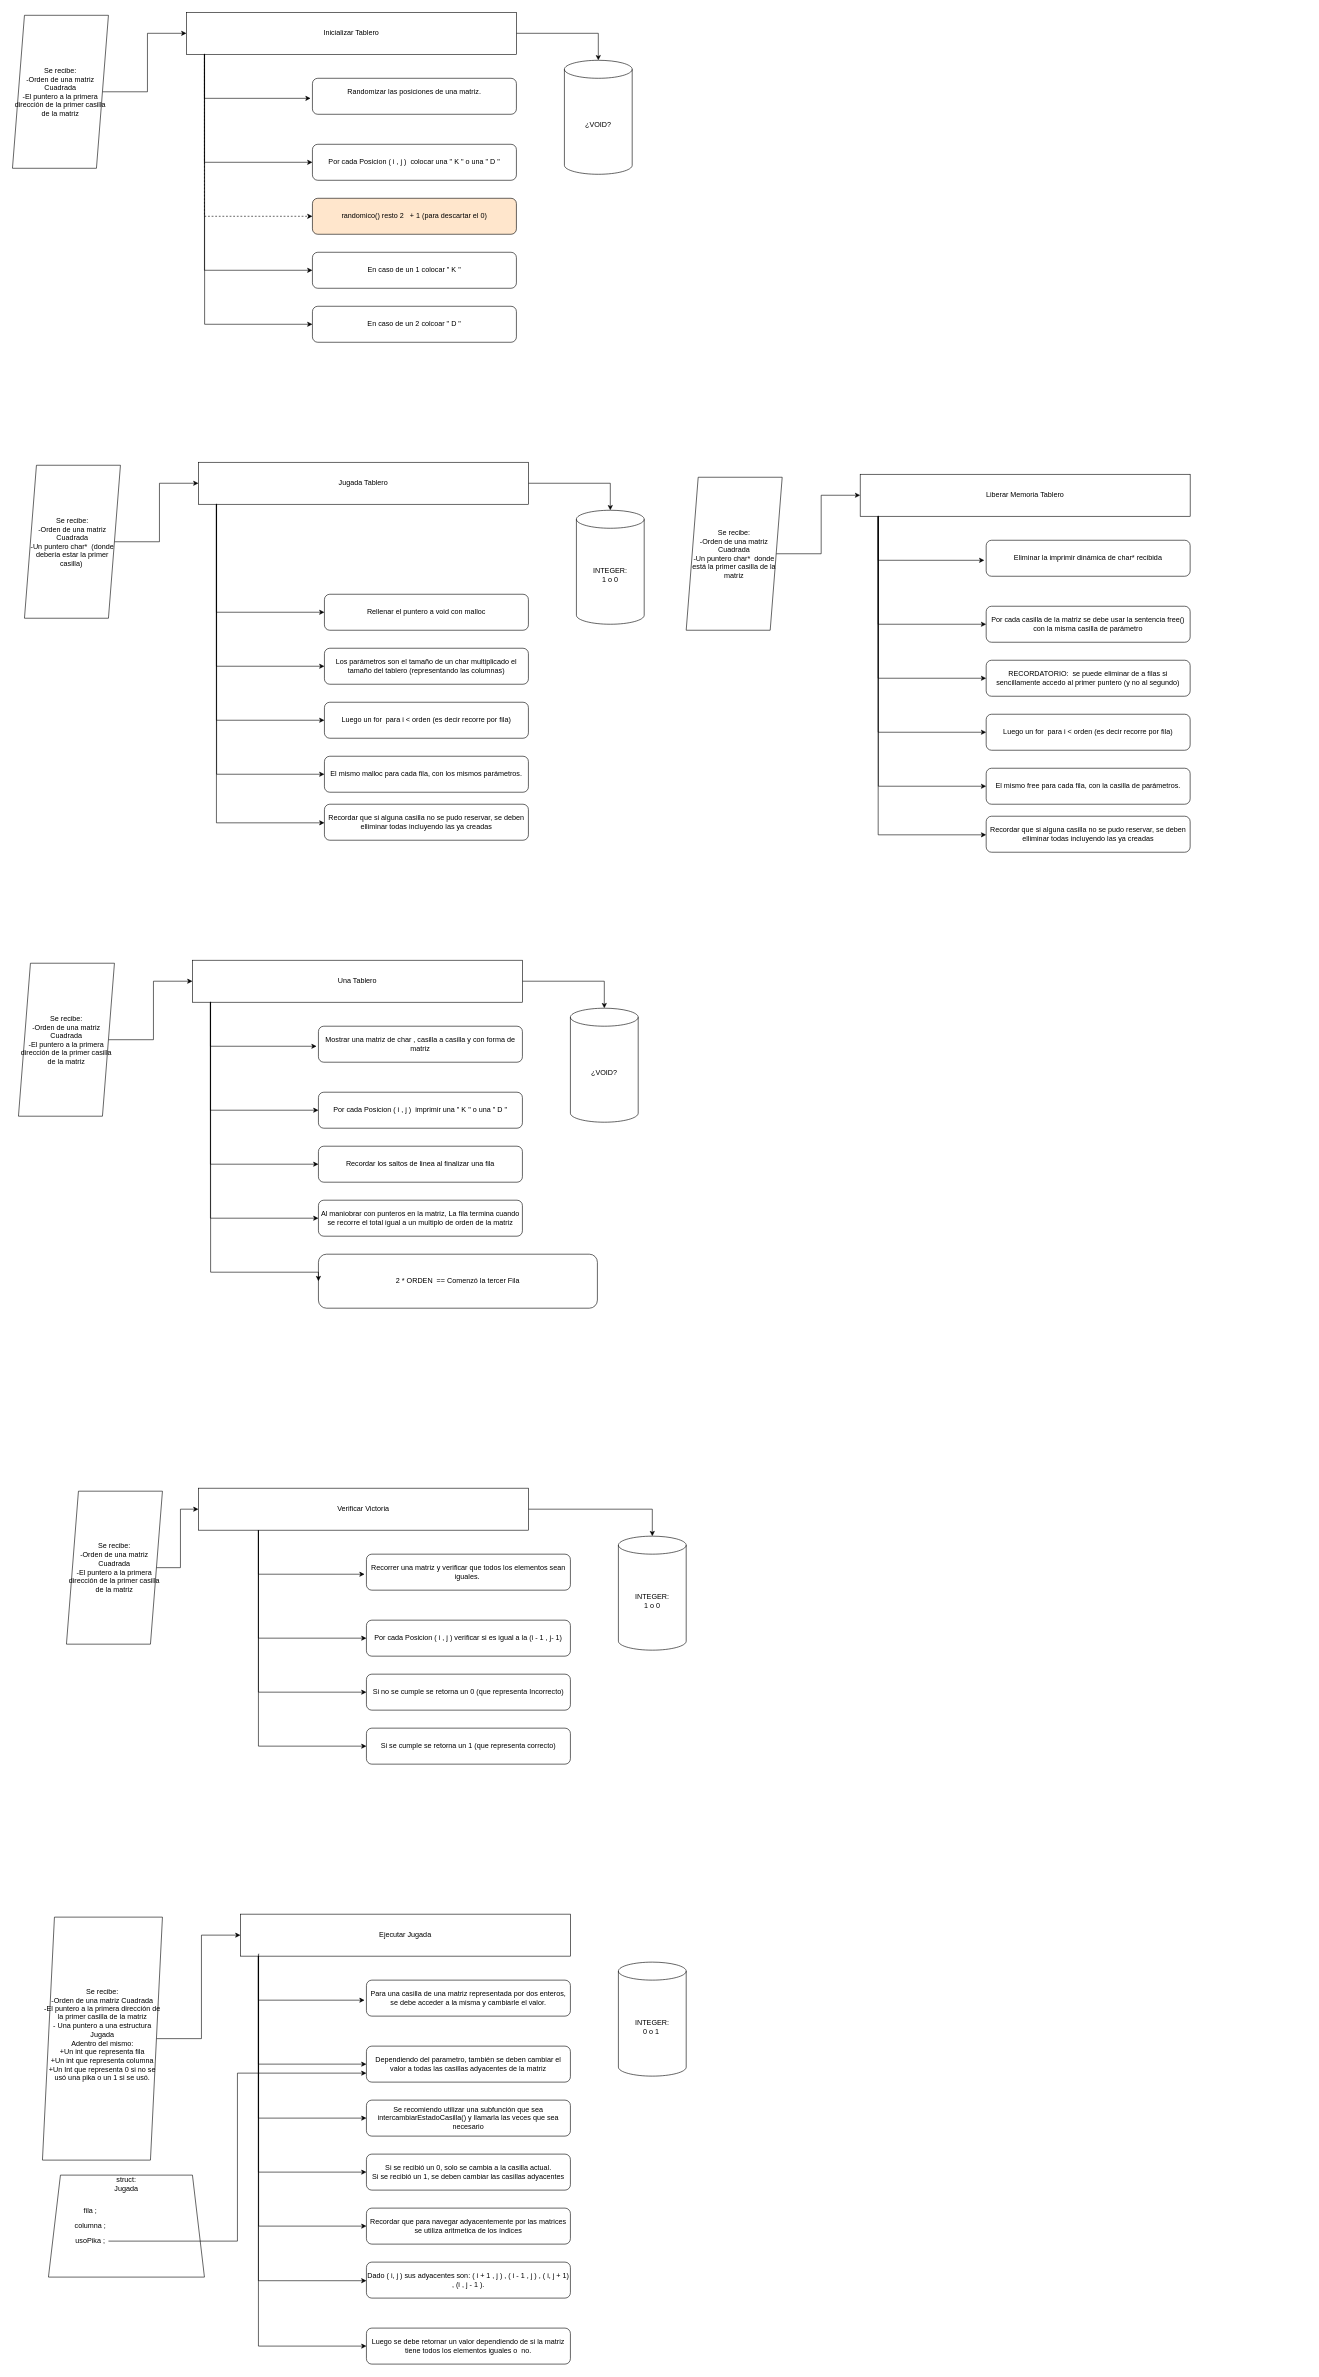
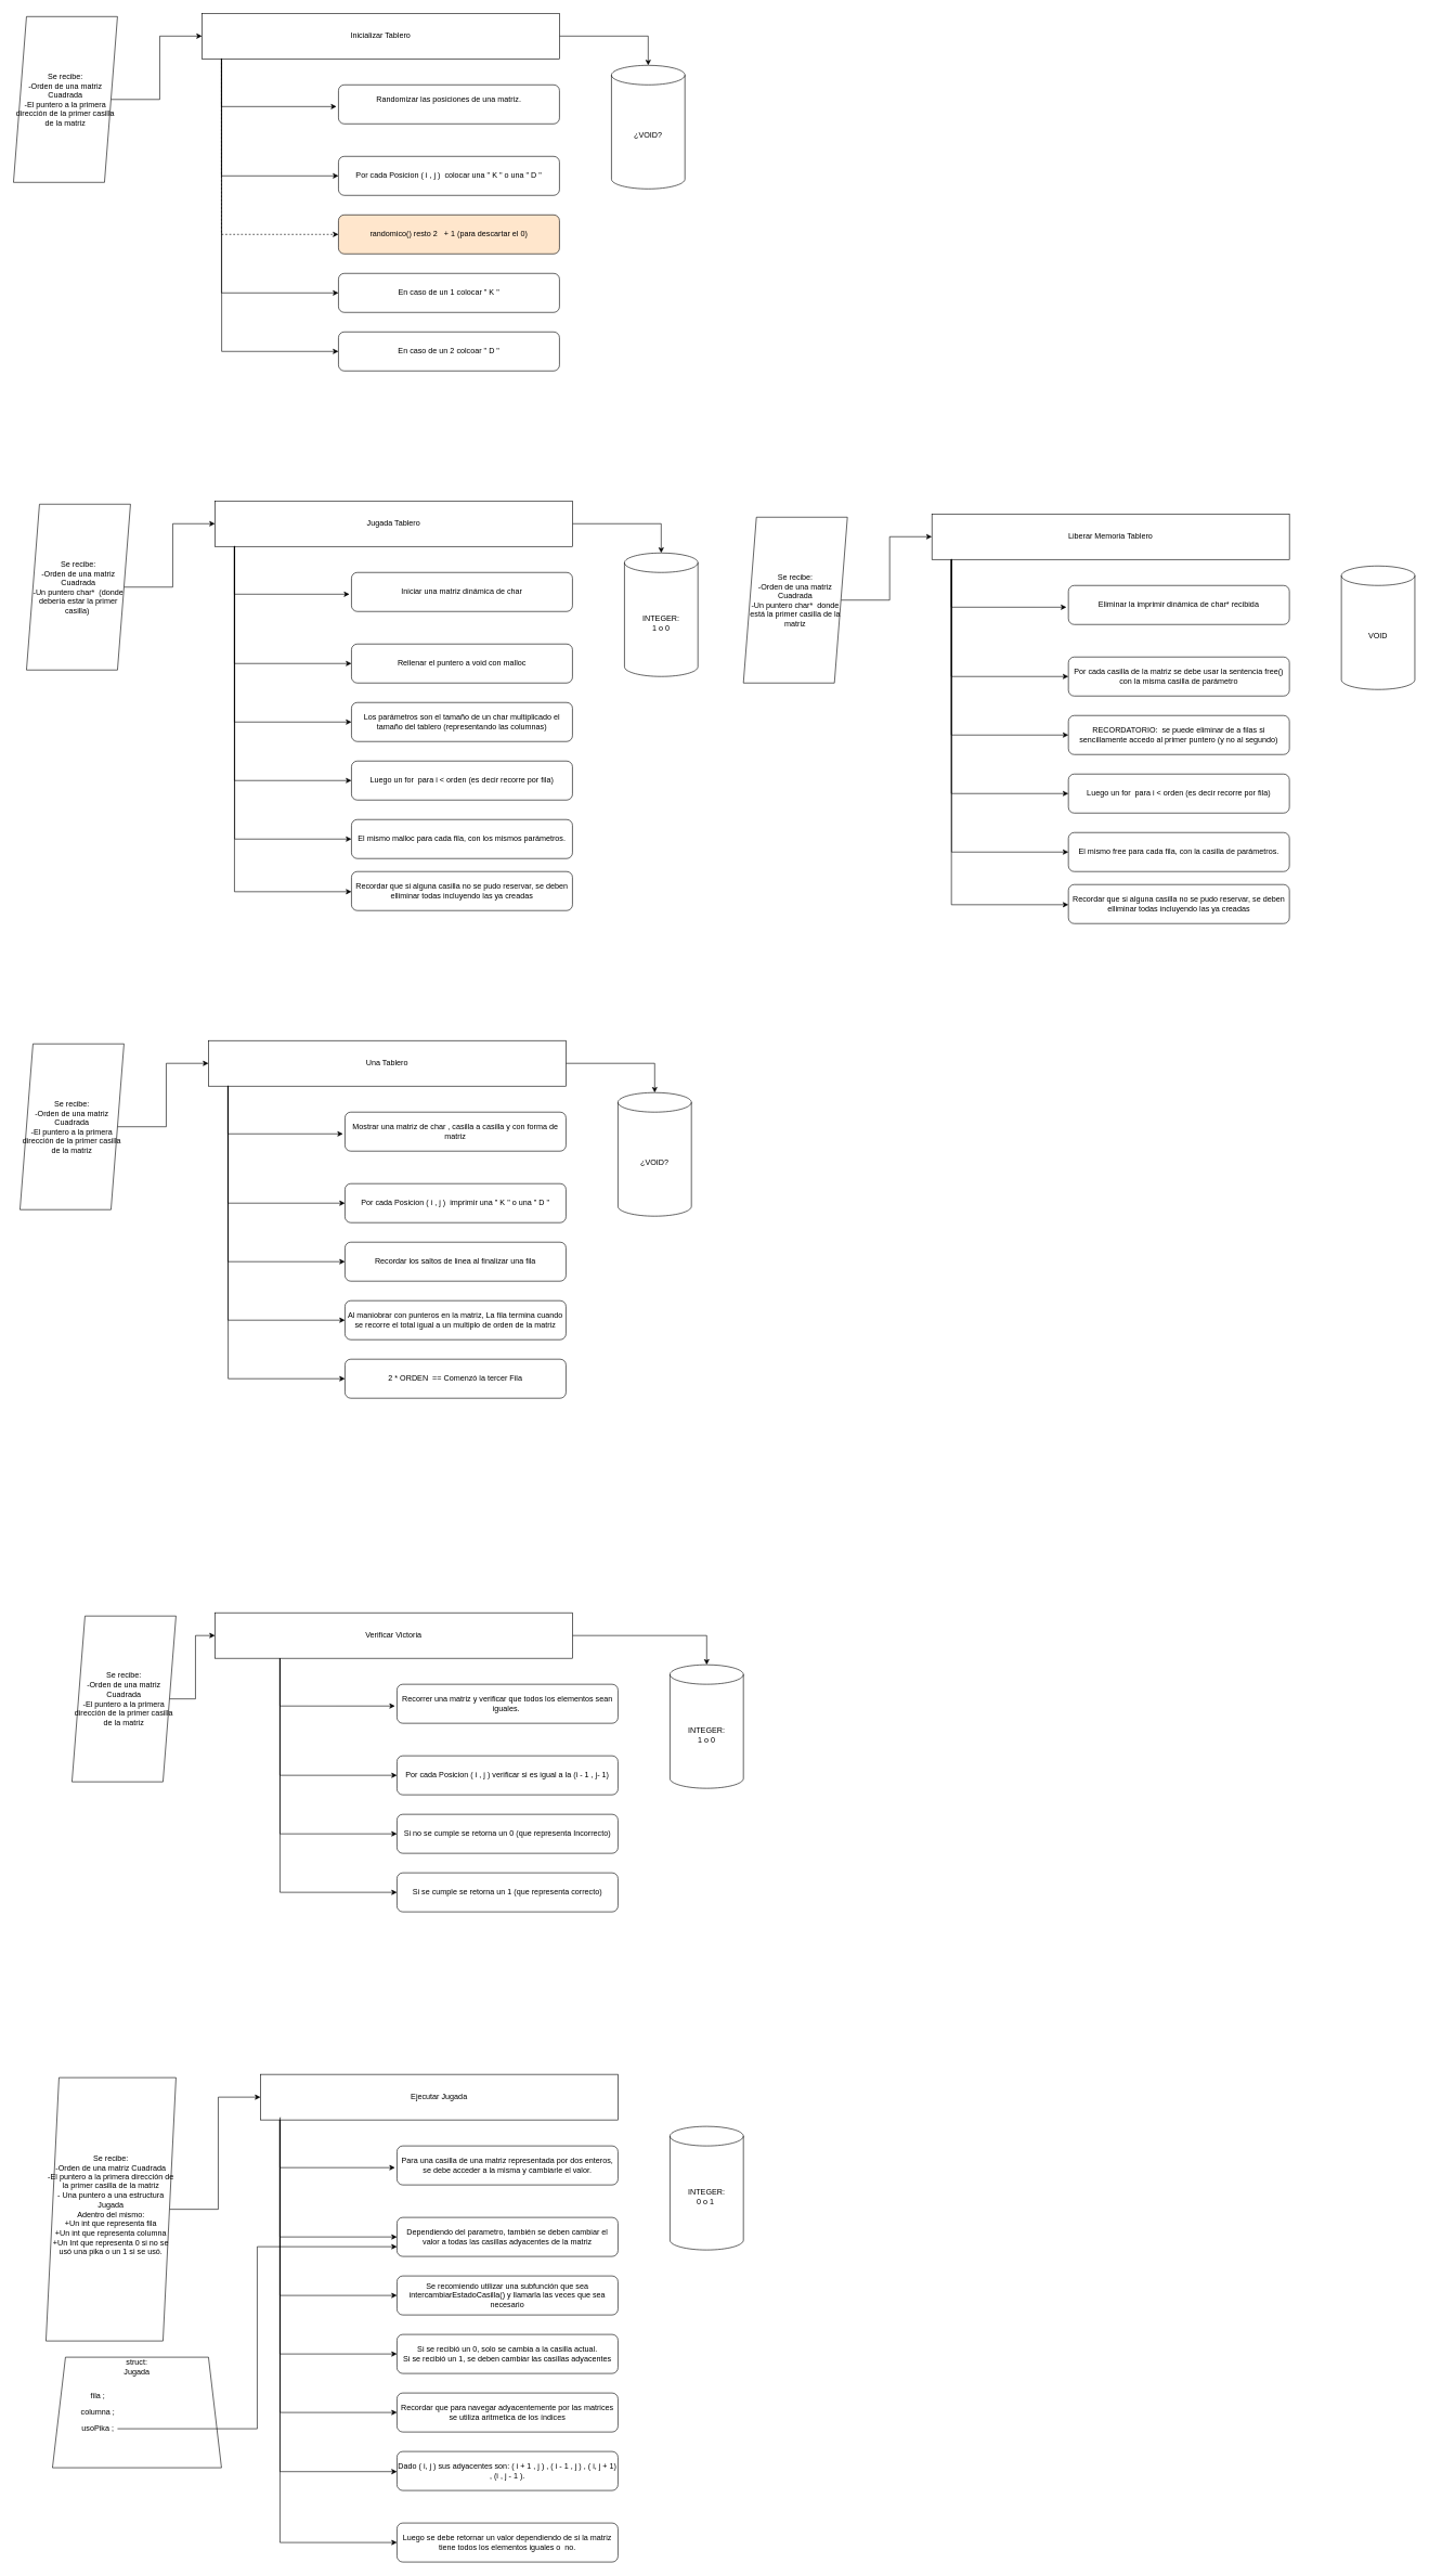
+ <mxCell id="75" value="&lt;div&gt;Iniciar una matriz dinámica de char&lt;/div&gt;" style="rounded=1;whiteSpace=wrap;html=1;" parent="1" vertex="1"><mxGeometry x="540" y="880" width="340" height="60" as="geometry" /></mxCell>
+ <mxCell id="76" style="edgeStyle=orthogonalEdgeStyle;rounded=0;orthogonalLoop=1;jettySize=auto;html=1;entryX=-0.009;entryY=0.557;entryDx=0;entryDy=0;entryPerimeter=0;" parent="1" source="72" target="75" edge="1"><mxGeometry relative="1" as="geometry"><Array as="points"><mxPoint x="360" y="913" /></Array></mxGeometry></mxCell>
+ <mxCell id="99" value="VOID" style="shape=cylinder3;whiteSpace=wrap;html=1;boundedLbl=1;backgroundOutline=1;size=15;" parent="1" vertex="1"><mxGeometry x="2063" y="870" width="113" height="190" as="geometry" /></mxCell>
- <mxCell id="28" value="2 * ORDEN&amp;nbsp; == Comenzó la tercer Fila" style="rounded=1;whiteSpace=wrap;html=1;" parent="1" vertex="1"><mxGeometry x="530" y="2090" width="465" height="90" as="geometry" /></mxCell>
+ <mxCell id="28" value="2 * ORDEN&amp;nbsp; == Comenzó la tercer Fila" style="rounded=1;whiteSpace=wrap;html=1;" parent="1" vertex="1"><mxGeometry x="530" y="2090" width="340" height="60" as="geometry" /></mxCell>
